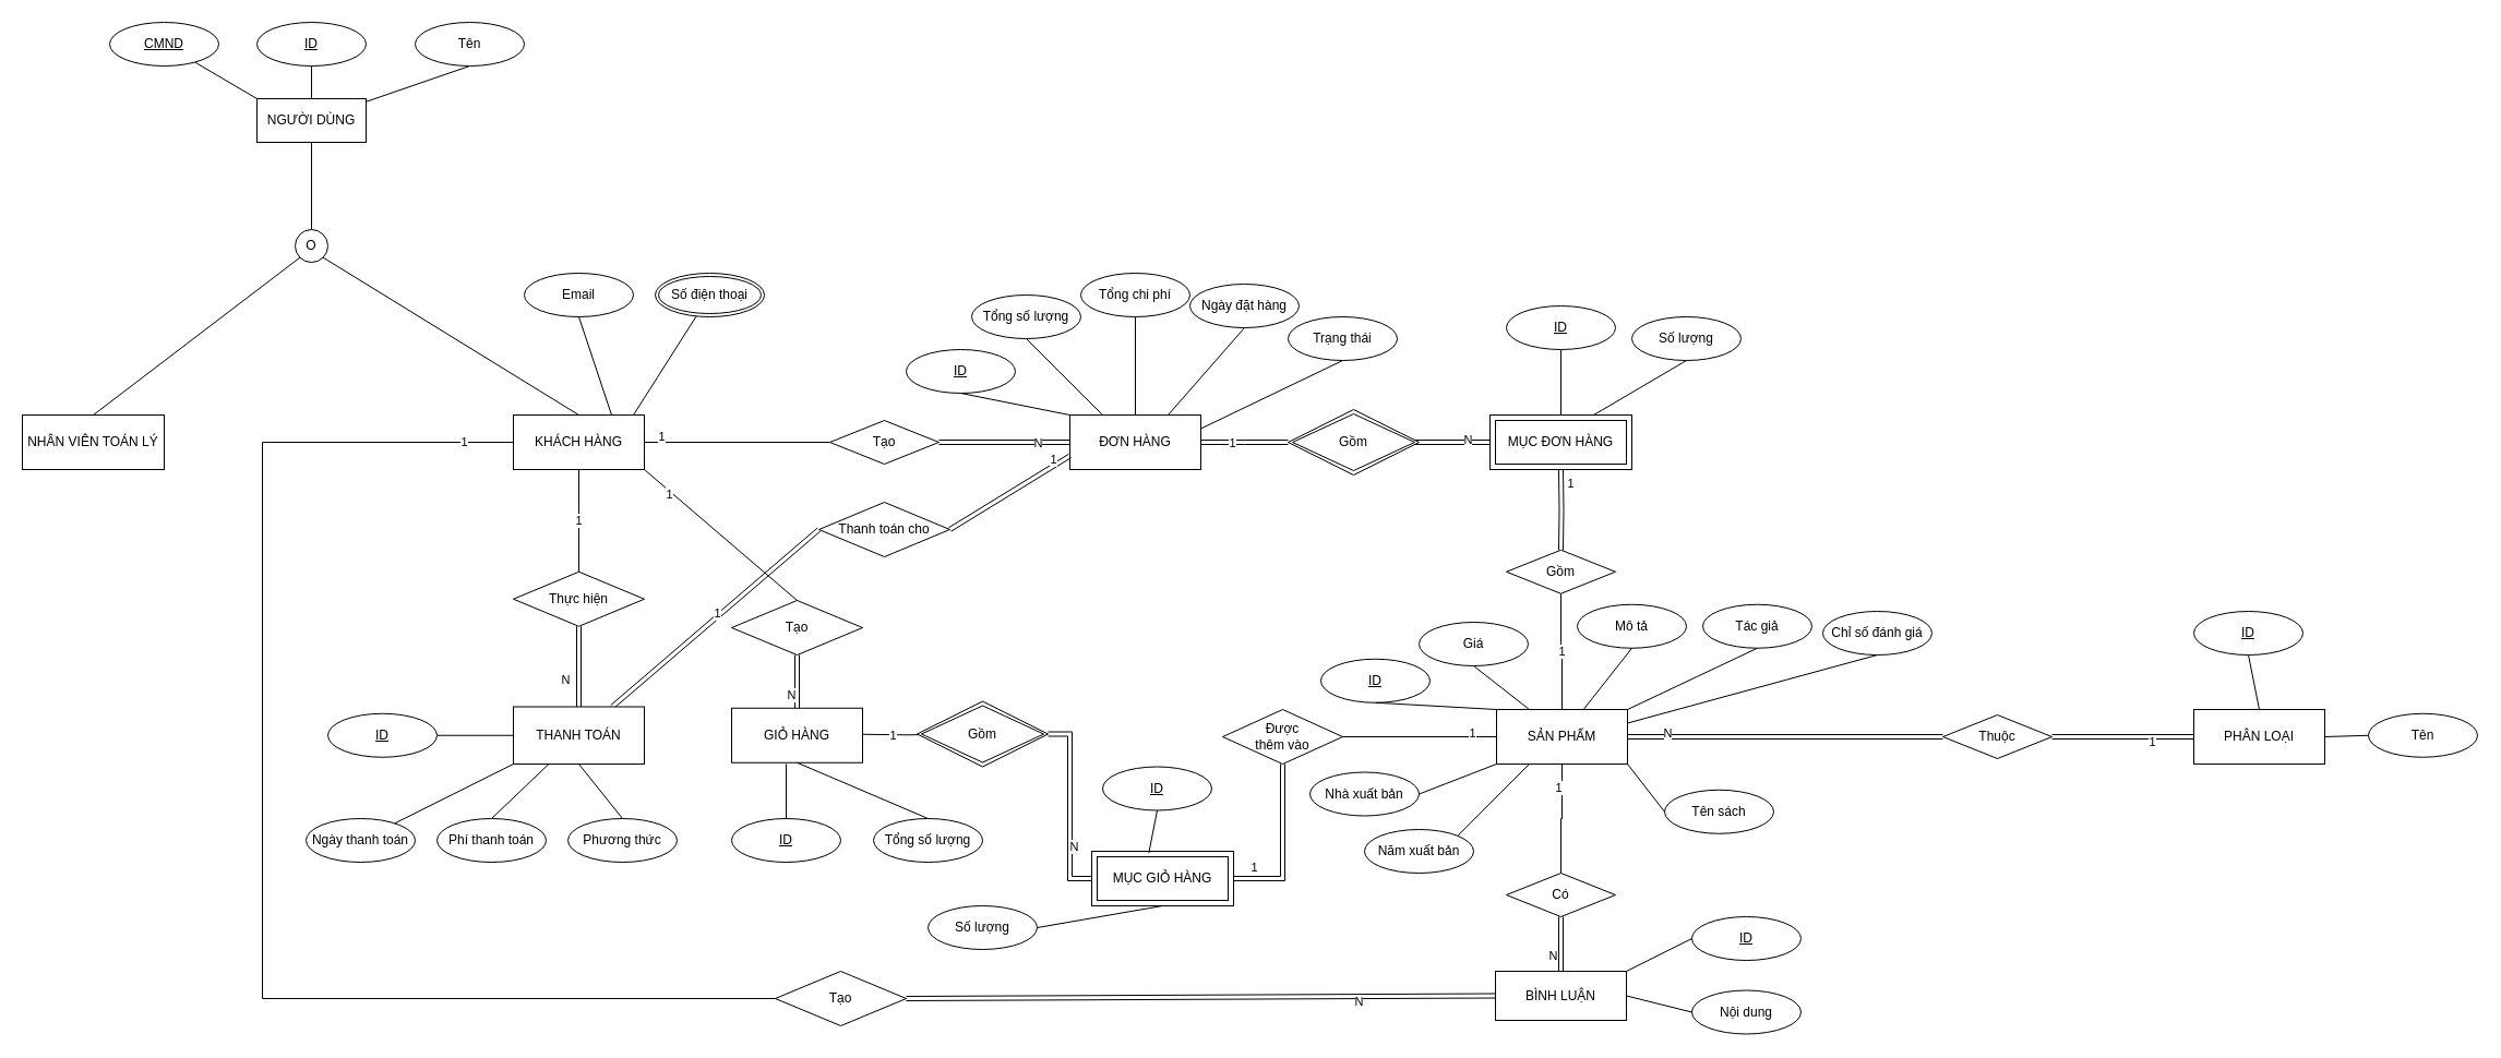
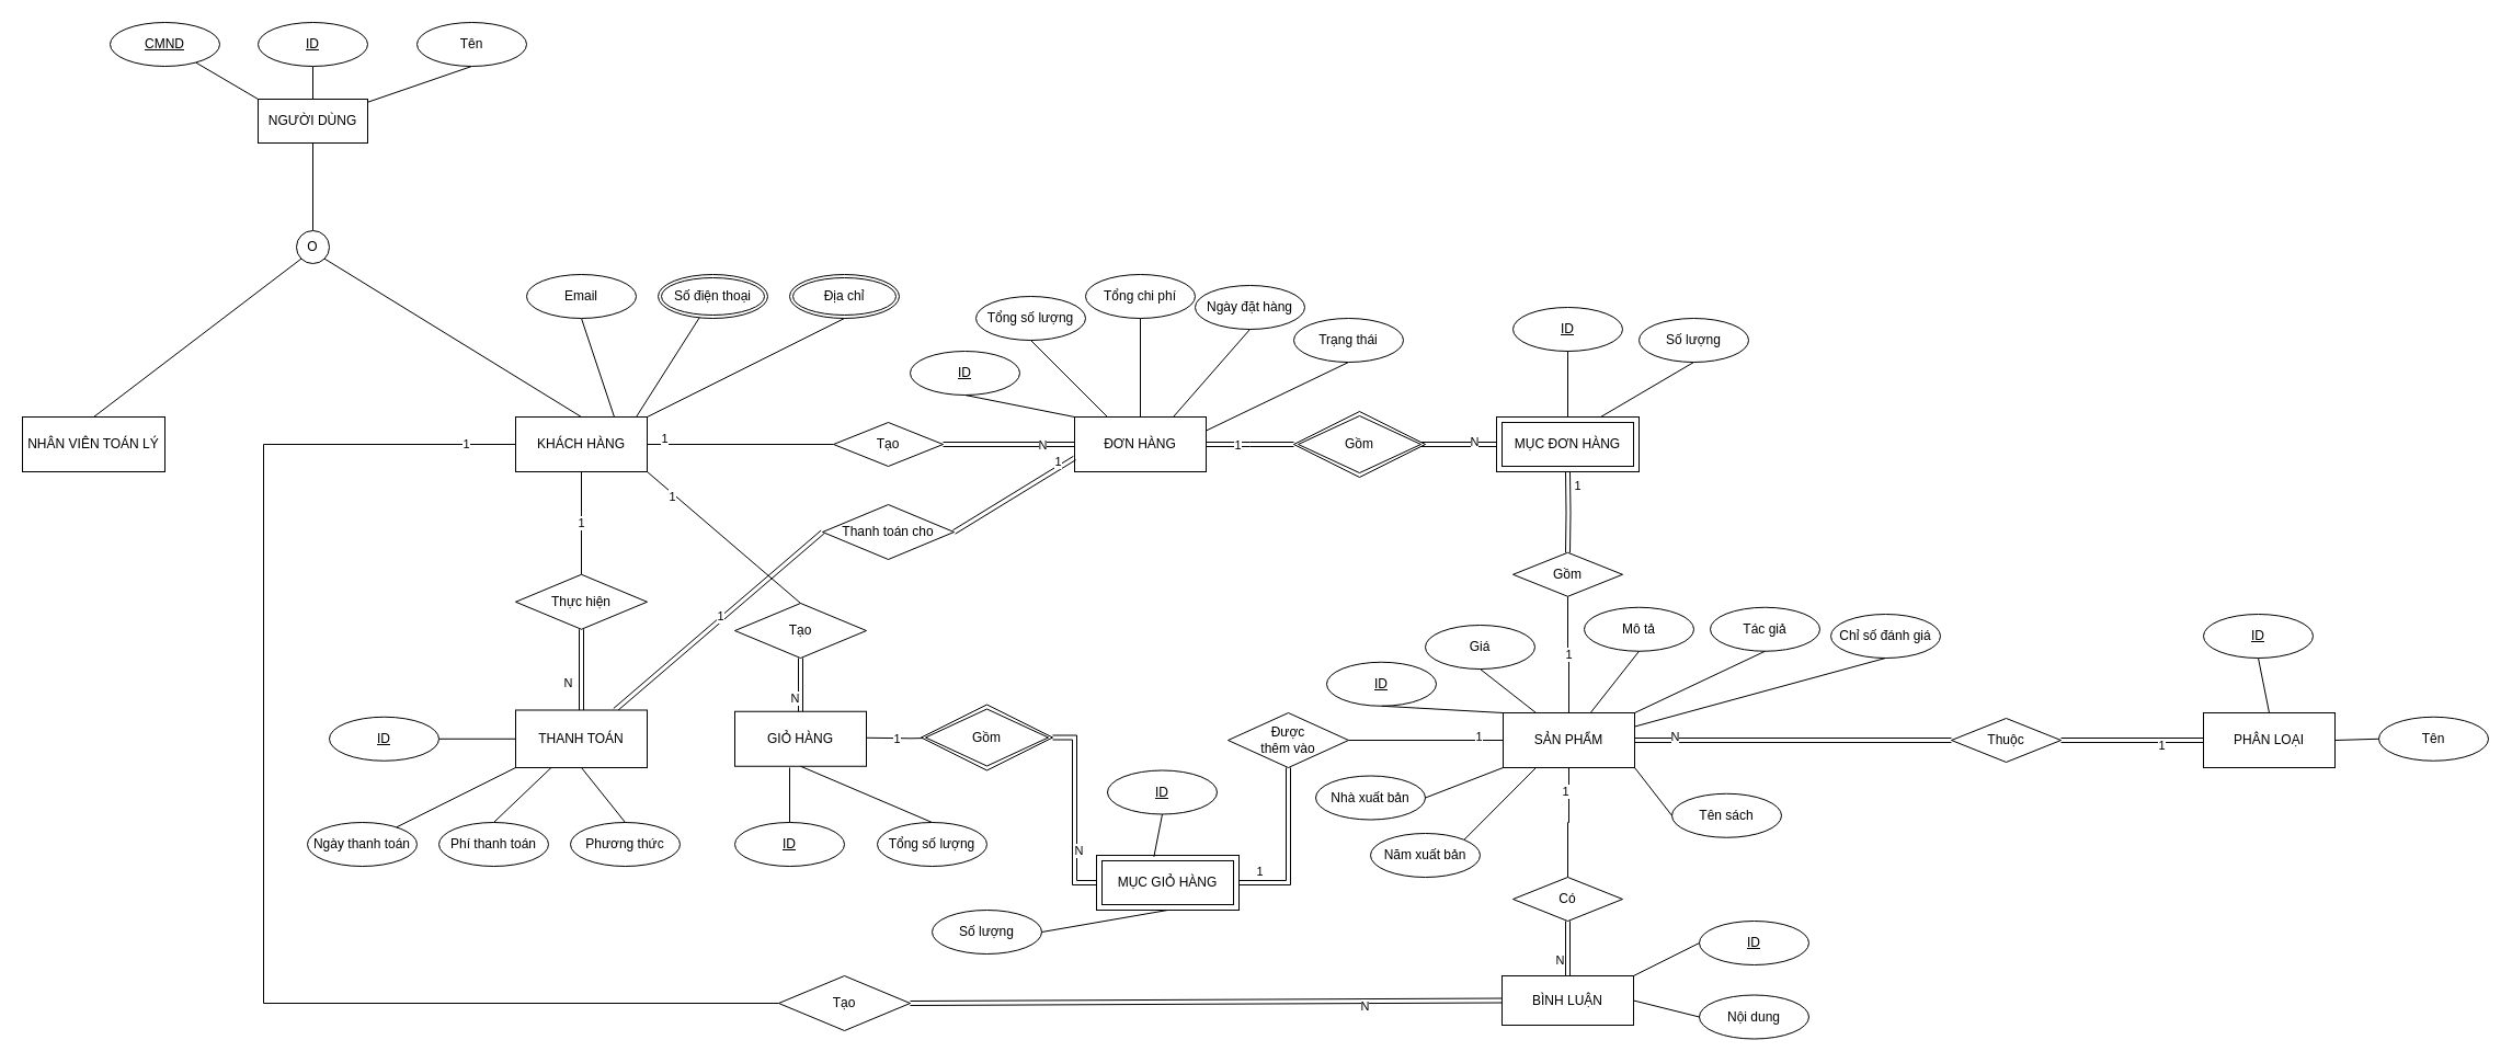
+ <mxCell id="54" value="Địa chỉ" style="ellipse;shape=doubleEllipse;margin=3;whiteSpace=wrap;html=1;align=center;" parent="1" vertex="1"><mxGeometry x="720" y="250" width="100" height="40" as="geometry" /></mxCell>
+ <mxCell id="57" style="rounded=0;orthogonalLoop=1;jettySize=auto;html=1;entryX=1;entryY=0;entryDx=0;entryDy=0;endArrow=none;endFill=0;exitX=0.5;exitY=1;exitDx=0;exitDy=0;" parent="1" source="54" target="5" edge="1"><mxGeometry relative="1" as="geometry"><mxPoint x="649" y="300" as="sourcePoint" /><mxPoint x="600" y="390" as="targetPoint" /></mxGeometry></mxCell>
